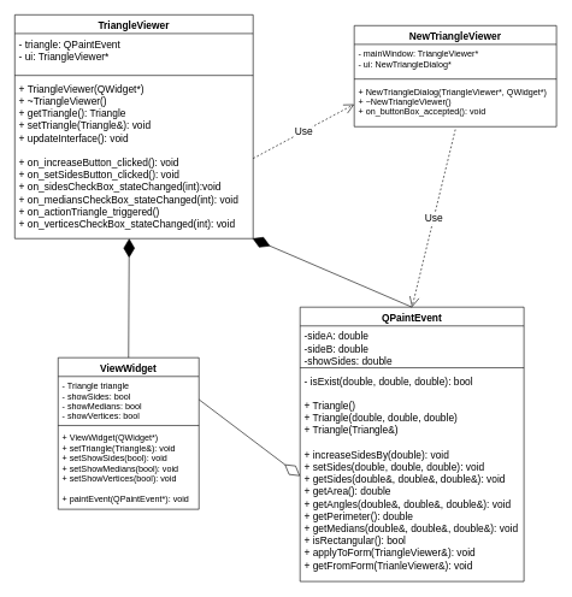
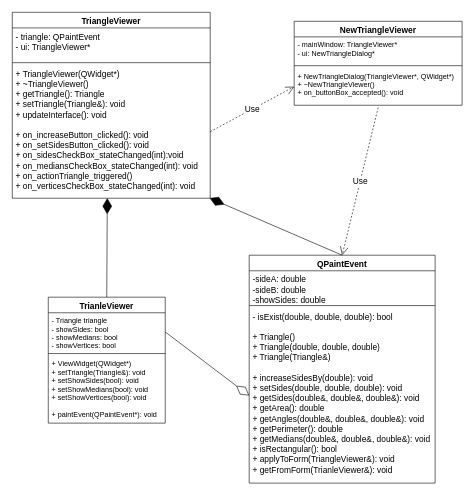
- <mxCell id="14" value="ViewWidget" style="swimlane;fontStyle=1;align=center;verticalAlign=top;childLayout=stackLayout;horizontal=1;startSize=26;horizontalStack=0;resizeParent=1;resizeParentMax=0;resizeLast=0;collapsible=1;marginBottom=0;fontSize=14;fontColor=#000000;" vertex="1" parent="1"><mxGeometry x="80" y="495" width="195" height="210" as="geometry" /></mxCell>
+ <mxCell id="14" value="TrianleViewer" style="swimlane;fontStyle=1;align=center;verticalAlign=top;childLayout=stackLayout;horizontal=1;startSize=26;horizontalStack=0;resizeParent=1;resizeParentMax=0;resizeLast=0;collapsible=1;marginBottom=0;fontSize=14;fontColor=#000000;" vertex="1" parent="1"><mxGeometry x="80" y="495" width="195" height="210" as="geometry" /></mxCell>
